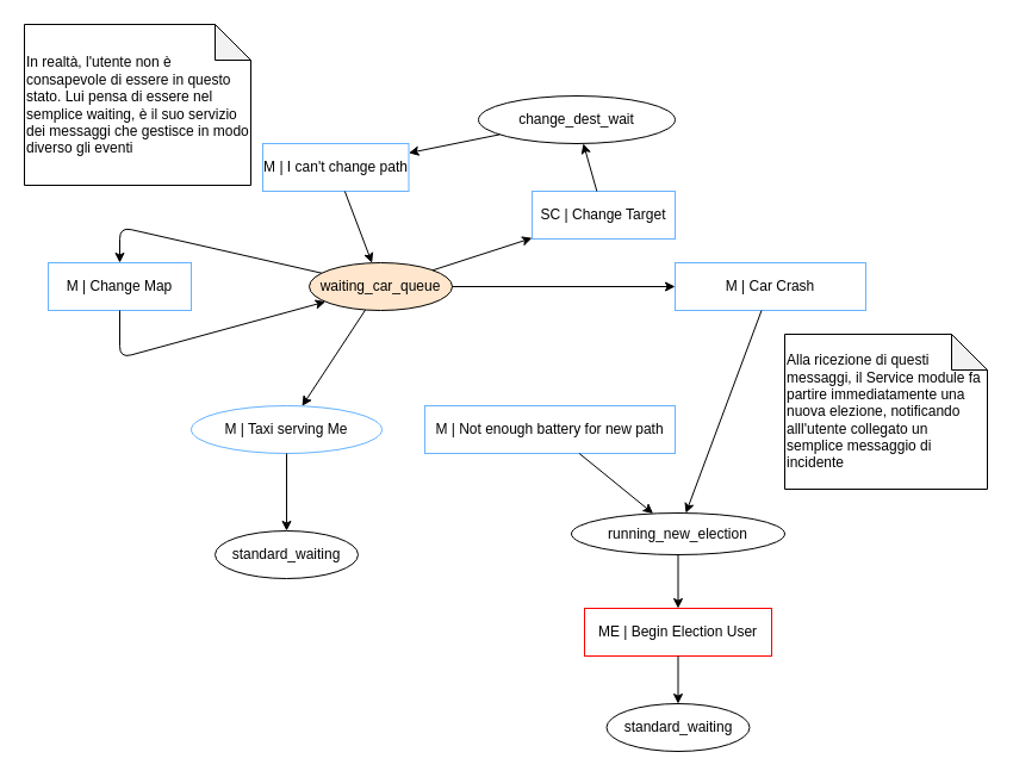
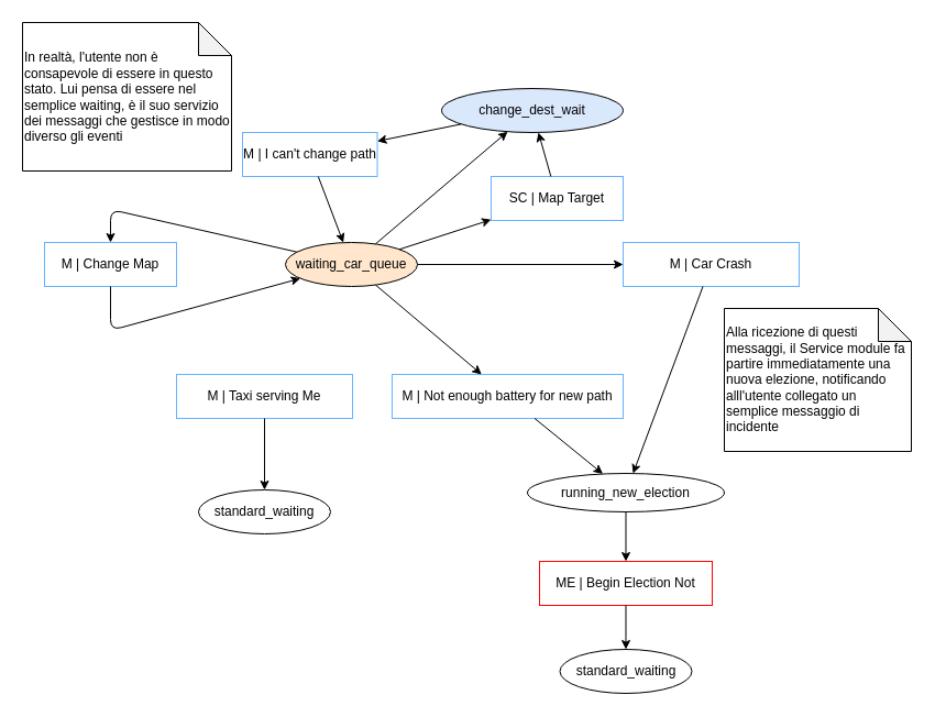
- <mxCell id="22" value="change_dest_wait" style="ellipse;whiteSpace=wrap;html=1;strokeColor=#000000;fillColor=#ffffff;" vertex="1" parent="1"><mxGeometry x="401" y="80" width="165" height="40" as="geometry" /></mxCell>
+ <mxCell id="22" value="change_dest_wait" style="ellipse;whiteSpace=wrap;html=1;strokeColor=#000000;fillColor=#dae8fc;" vertex="1" parent="1"><mxGeometry x="401" y="80" width="165" height="40" as="geometry" /></mxCell>
- <mxCell id="23" value="SC | Change Target" style="rounded=0;whiteSpace=wrap;html=1;strokeColor=#66B2FF;fillColor=none;" vertex="1" parent="1"><mxGeometry x="446" y="160" width="120" height="40" as="geometry" /></mxCell>
+ <mxCell id="23" value="SC | Map Target" style="rounded=0;whiteSpace=wrap;html=1;strokeColor=#66B2FF;fillColor=none;" vertex="1" parent="1"><mxGeometry x="446" y="160" width="120" height="40" as="geometry" /></mxCell>
+ <mxCell id="14" value="" style="endArrow=classic;html=1;" parent="1" source="5" target="4" edge="1"><mxGeometry width="50" height="50" relative="1" as="geometry"><mxPoint x="470" y="440" as="sourcePoint" /><mxPoint x="520" y="390" as="targetPoint" /></mxGeometry></mxCell>
- <mxCell id="8" value="" style="endArrow=classic;html=1;" parent="1" source="5" target="7" edge="1"><mxGeometry width="50" height="50" relative="1" as="geometry"><mxPoint x="470" y="200" as="sourcePoint" /><mxPoint x="520" y="150" as="targetPoint" /></mxGeometry></mxCell>
+ <mxCell id="8" value="" style="endArrow=classic;html=1;" parent="1" source="5" target="22" edge="1"><mxGeometry width="50" height="50" relative="1" as="geometry"><mxPoint x="470" y="200" as="sourcePoint" /><mxPoint x="520" y="150" as="targetPoint" /></mxGeometry></mxCell>
- <mxCell id="7" value="M | Taxi serving Me" style="ellipse;whiteSpace=wrap;html=1;strokeColor=#66B2FF;fillColor=none;" parent="1" vertex="1"><mxGeometry x="160" y="340" width="160" height="40" as="geometry" /></mxCell>
+ <mxCell id="7" value="M | Taxi serving Me" style="rounded=0;whiteSpace=wrap;html=1;strokeColor=#66B2FF;fillColor=none;" parent="1" vertex="1"><mxGeometry x="160" y="340" width="160" height="40" as="geometry" /></mxCell>
- <mxCell id="17" value="ME | Begin Election User" style="rounded=0;whiteSpace=wrap;html=1;fillColor=none;strokeColor=#FF0000;" vertex="1" parent="1"><mxGeometry x="490" y="510" width="157" height="40" as="geometry" /></mxCell>
+ <mxCell id="17" value="ME | Begin Election Not" style="rounded=0;whiteSpace=wrap;html=1;fillColor=none;strokeColor=#FF0000;" vertex="1" parent="1"><mxGeometry x="490" y="510" width="157" height="40" as="geometry" /></mxCell>
